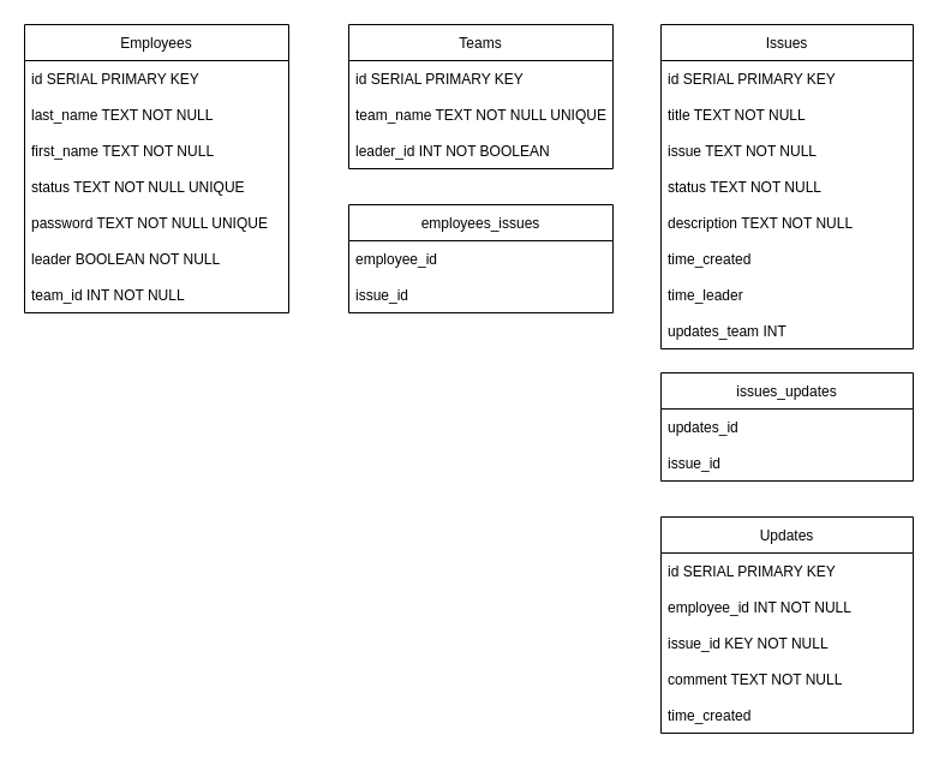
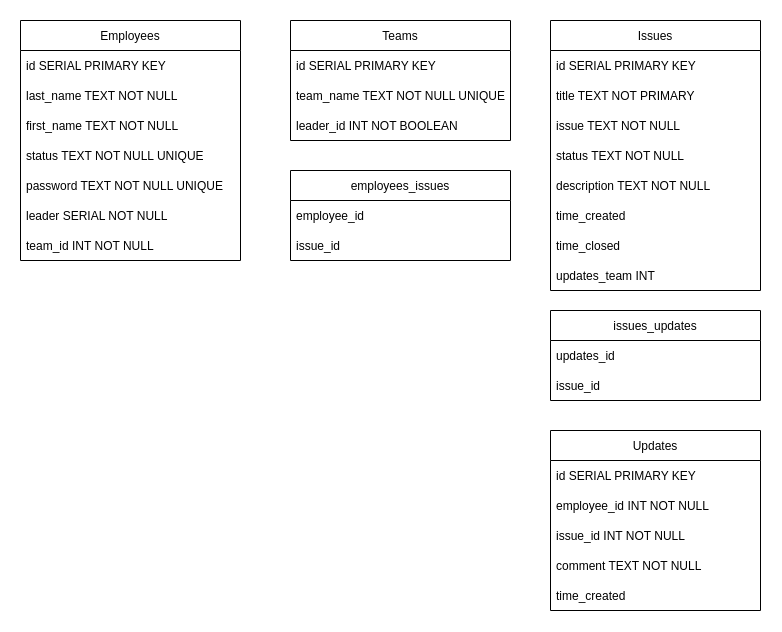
- <mxCell id="16" value="title TEXT NOT NULL" style="text;strokeColor=none;fillColor=none;align=left;verticalAlign=middle;spacingLeft=4;spacingRight=4;overflow=hidden;points=[[0,0.5],[1,0.5]];portConstraint=eastwest;rotatable=0;" parent="14" vertex="1"><mxGeometry y="60" width="210" height="30" as="geometry" /></mxCell>
+ <mxCell id="16" value="title TEXT NOT PRIMARY" style="text;strokeColor=none;fillColor=none;align=left;verticalAlign=middle;spacingLeft=4;spacingRight=4;overflow=hidden;points=[[0,0.5],[1,0.5]];portConstraint=eastwest;rotatable=0;" parent="14" vertex="1"><mxGeometry y="60" width="210" height="30" as="geometry" /></mxCell>
- <mxCell id="8" value="leader BOOLEAN NOT NULL" style="text;strokeColor=none;fillColor=none;align=left;verticalAlign=middle;spacingLeft=4;spacingRight=4;overflow=hidden;points=[[0,0.5],[1,0.5]];portConstraint=eastwest;rotatable=0;" parent="2" vertex="1"><mxGeometry y="180" width="220" height="30" as="geometry" /></mxCell>
+ <mxCell id="8" value="leader SERIAL NOT NULL" style="text;strokeColor=none;fillColor=none;align=left;verticalAlign=middle;spacingLeft=4;spacingRight=4;overflow=hidden;points=[[0,0.5],[1,0.5]];portConstraint=eastwest;rotatable=0;" parent="2" vertex="1"><mxGeometry y="180" width="220" height="30" as="geometry" /></mxCell>
- <mxCell id="21" value="time_leader" style="text;strokeColor=none;fillColor=none;align=left;verticalAlign=middle;spacingLeft=4;spacingRight=4;overflow=hidden;points=[[0,0.5],[1,0.5]];portConstraint=eastwest;rotatable=0;" parent="14" vertex="1"><mxGeometry y="210" width="210" height="30" as="geometry" /></mxCell>
+ <mxCell id="21" value="time_closed" style="text;strokeColor=none;fillColor=none;align=left;verticalAlign=middle;spacingLeft=4;spacingRight=4;overflow=hidden;points=[[0,0.5],[1,0.5]];portConstraint=eastwest;rotatable=0;" parent="14" vertex="1"><mxGeometry y="210" width="210" height="30" as="geometry" /></mxCell>
- <mxCell id="26" value="issue_id KEY NOT NULL" style="text;strokeColor=none;fillColor=none;align=left;verticalAlign=middle;spacingLeft=4;spacingRight=4;overflow=hidden;points=[[0,0.5],[1,0.5]];portConstraint=eastwest;rotatable=0;" parent="23" vertex="1"><mxGeometry y="90" width="210" height="30" as="geometry" /></mxCell>
+ <mxCell id="26" value="issue_id INT NOT NULL" style="text;strokeColor=none;fillColor=none;align=left;verticalAlign=middle;spacingLeft=4;spacingRight=4;overflow=hidden;points=[[0,0.5],[1,0.5]];portConstraint=eastwest;rotatable=0;" parent="23" vertex="1"><mxGeometry y="90" width="210" height="30" as="geometry" /></mxCell>
